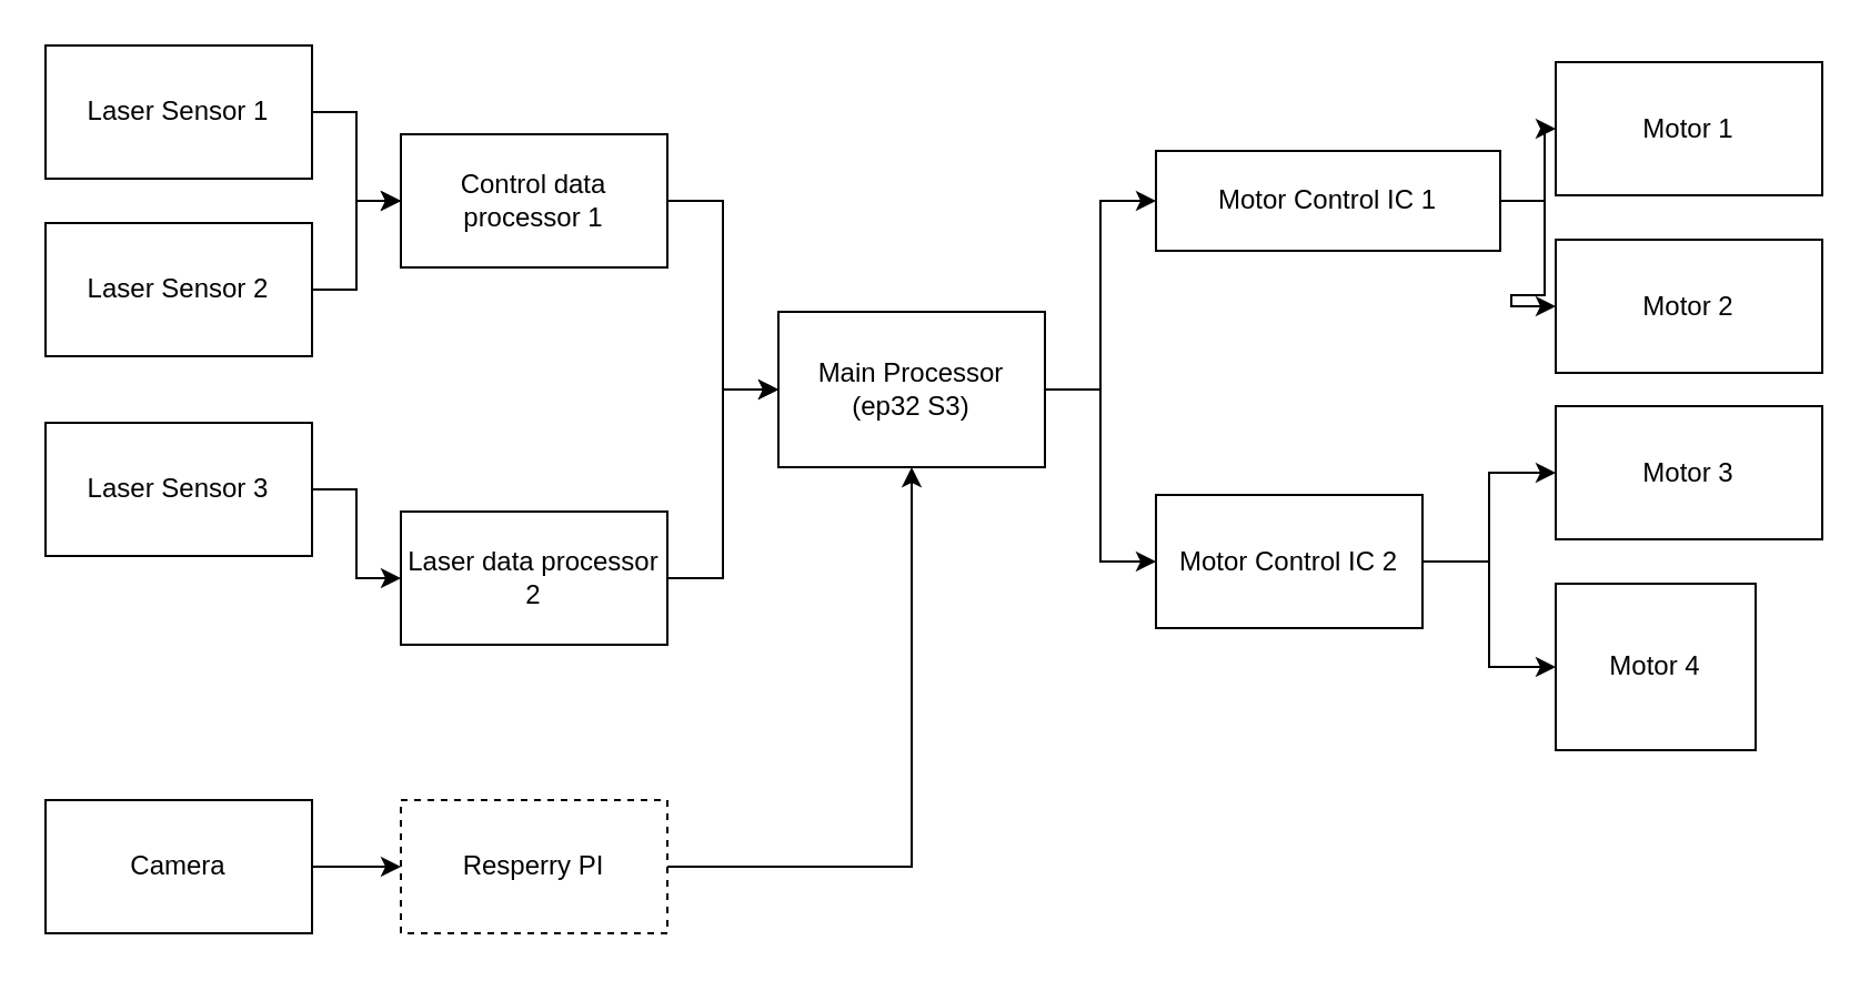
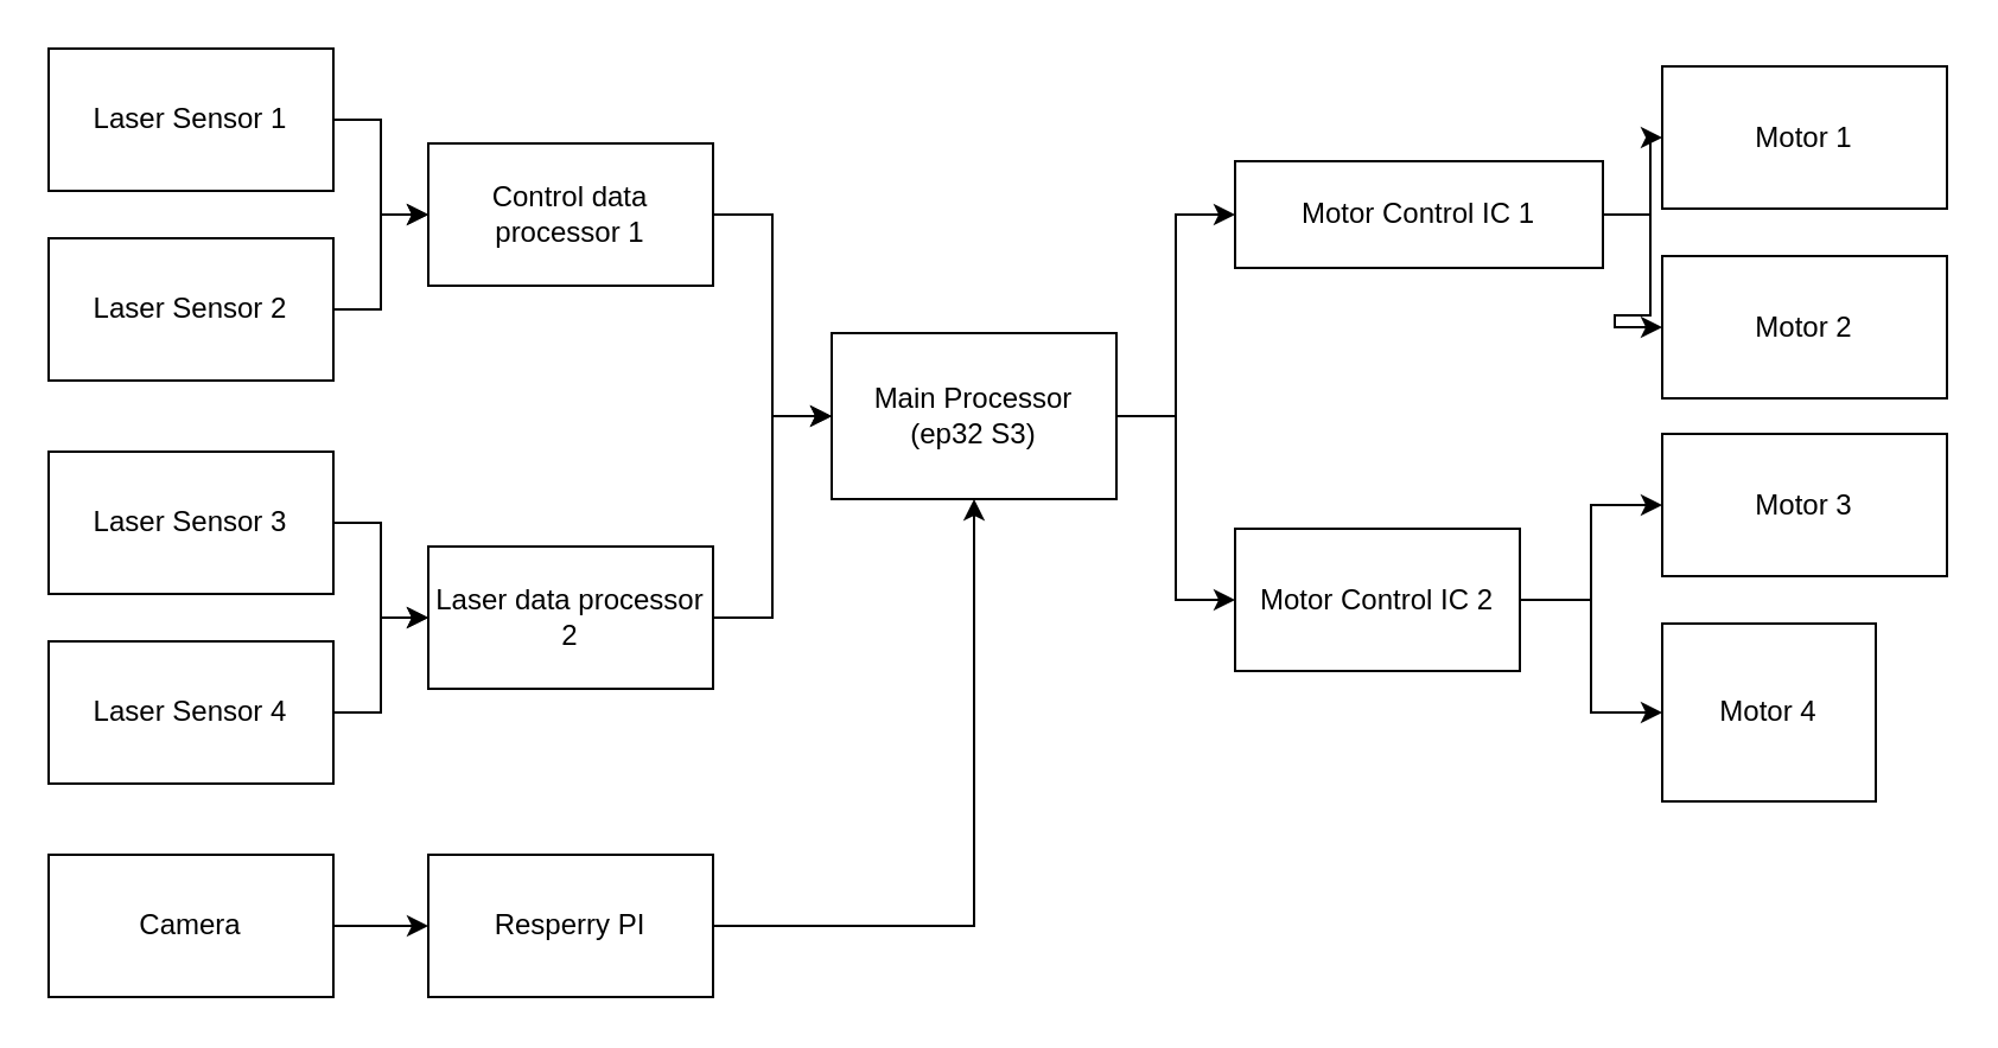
+ <mxCell id="13" value="" style="edgeStyle=orthogonalEdgeStyle;rounded=0;orthogonalLoop=1;jettySize=auto;html=1;" parent="1" source="14" target="16" edge="1"><mxGeometry relative="1" as="geometry" /></mxCell>
+ <mxCell id="14" value="Laser Sensor 4" style="rounded=0;whiteSpace=wrap;html=1;" parent="1" vertex="1"><mxGeometry x="20" y="270" width="120" height="60" as="geometry" /></mxCell>
- <mxCell id="18" value="Resperry PI" style="rounded=0;whiteSpace=wrap;html=1;dashed=1;" parent="1" vertex="1"><mxGeometry x="180" y="360" width="120" height="60" as="geometry" /></mxCell>
+ <mxCell id="18" value="Resperry PI" style="rounded=0;whiteSpace=wrap;html=1;" parent="1" vertex="1"><mxGeometry x="180" y="360" width="120" height="60" as="geometry" /></mxCell>
